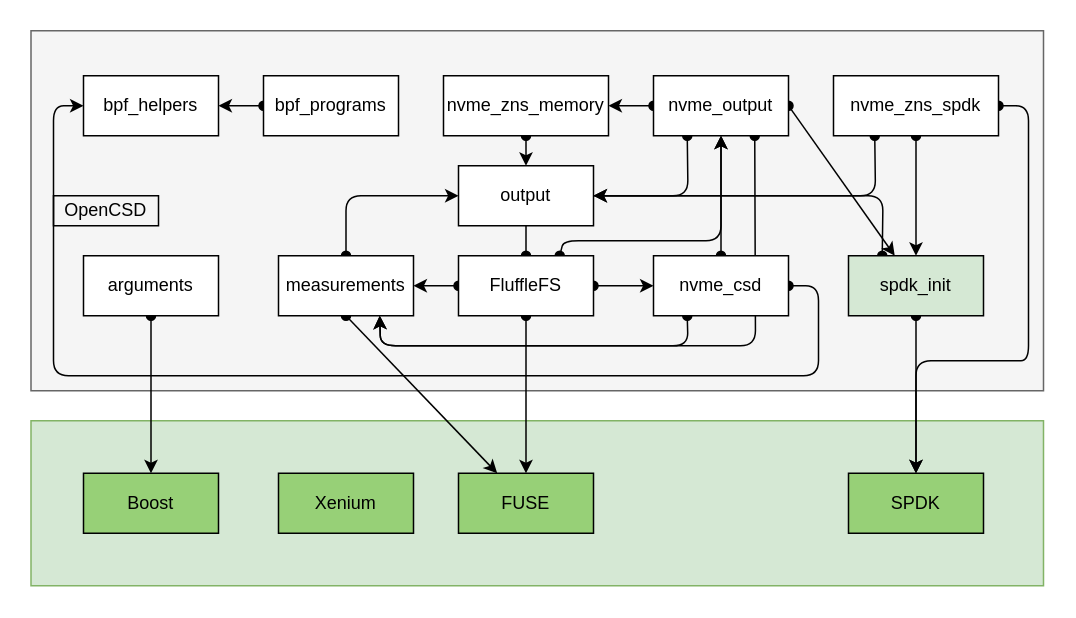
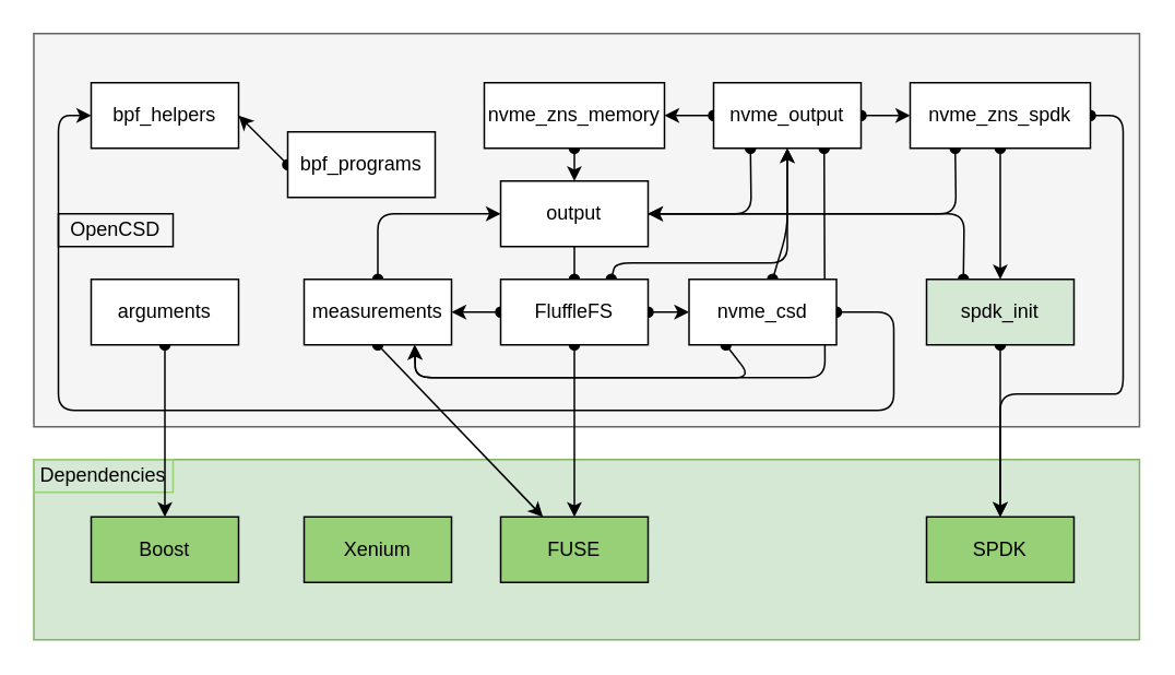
- <mxCell id="42" value="bpf_programs" style="rounded=0;whiteSpace=wrap;html=1;" parent="1" vertex="1"><mxGeometry x="175" y="50" width="90" height="40" as="geometry" /></mxCell>
+ <mxCell id="42" value="bpf_programs" style="rounded=0;whiteSpace=wrap;html=1;" parent="1" vertex="1"><mxGeometry x="175" y="80" width="90" height="40" as="geometry" /></mxCell>
- <mxCell id="31" value="" style="endArrow=classic;html=1;fillColor=#ffffff;fontSize=10;exitX=1;exitY=0.5;exitDx=0;exitDy=0;startArrow=oval;startFill=1;" parent="1" source="43" target="48" edge="1"><mxGeometry width="50" height="50" relative="1" as="geometry"><mxPoint x="445" y="80" as="sourcePoint" /><mxPoint x="425" y="80" as="targetPoint" /></mxGeometry></mxCell>
+ <mxCell id="31" value="" style="endArrow=classic;html=1;fillColor=#ffffff;fontSize=10;exitX=1;exitY=0.5;exitDx=0;exitDy=0;startArrow=oval;startFill=1;" parent="1" source="43" target="47" edge="1"><mxGeometry width="50" height="50" relative="1" as="geometry"><mxPoint x="445" y="80" as="sourcePoint" /><mxPoint x="425" y="80" as="targetPoint" /></mxGeometry></mxCell>
- <mxCell id="51" value="nvme_csd" style="rounded=0;whiteSpace=wrap;html=1;" parent="1" vertex="1"><mxGeometry x="435" y="170" width="90" height="40" as="geometry" /></mxCell>
+ <mxCell id="51" value="nvme_csd" style="rounded=0;whiteSpace=wrap;html=1;" parent="1" vertex="1"><mxGeometry x="420" y="170" width="90" height="40" as="geometry" /></mxCell>
+ <mxCell id="5" value="Dependencies" style="text;html=1;fillColor=none;align=center;verticalAlign=middle;whiteSpace=wrap;rounded=0;strokeColor=#97D077;" parent="1" vertex="1"><mxGeometry x="20" y="280" width="85" height="20" as="geometry" /></mxCell>
